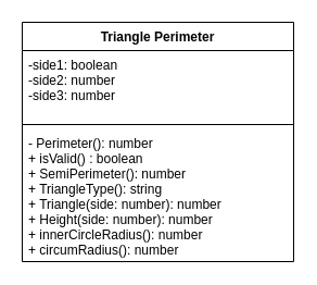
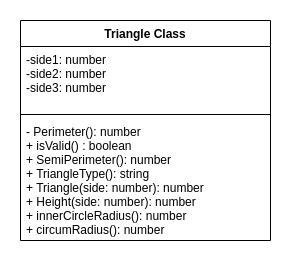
- <mxCell id="2" value="Triangle Perimeter" style="swimlane;fontStyle=1;align=center;verticalAlign=top;childLayout=stackLayout;horizontal=1;startSize=26;horizontalStack=0;resizeParent=1;resizeParentMax=0;resizeLast=0;collapsible=1;marginBottom=0;" parent="1" vertex="1"><mxGeometry x="20" y="20" width="250" height="220" as="geometry" /></mxCell>
+ <mxCell id="2" value="Triangle Class" style="swimlane;fontStyle=1;align=center;verticalAlign=top;childLayout=stackLayout;horizontal=1;startSize=26;horizontalStack=0;resizeParent=1;resizeParentMax=0;resizeLast=0;collapsible=1;marginBottom=0;" parent="1" vertex="1"><mxGeometry x="20" y="20" width="250" height="220" as="geometry" /></mxCell>
- <mxCell id="3" value="-side1: boolean&#10;-side2: number&#10;-side3: number" style="text;strokeColor=none;fillColor=none;align=left;verticalAlign=top;spacingLeft=4;spacingRight=4;overflow=hidden;rotatable=0;points=[[0,0.5],[1,0.5]];portConstraint=eastwest;" parent="2" vertex="1"><mxGeometry y="26" width="250" height="64" as="geometry" /></mxCell>
+ <mxCell id="3" value="-side1: number&#10;-side2: number&#10;-side3: number" style="text;strokeColor=none;fillColor=none;align=left;verticalAlign=top;spacingLeft=4;spacingRight=4;overflow=hidden;rotatable=0;points=[[0,0.5],[1,0.5]];portConstraint=eastwest;" parent="2" vertex="1"><mxGeometry y="26" width="250" height="64" as="geometry" /></mxCell>
